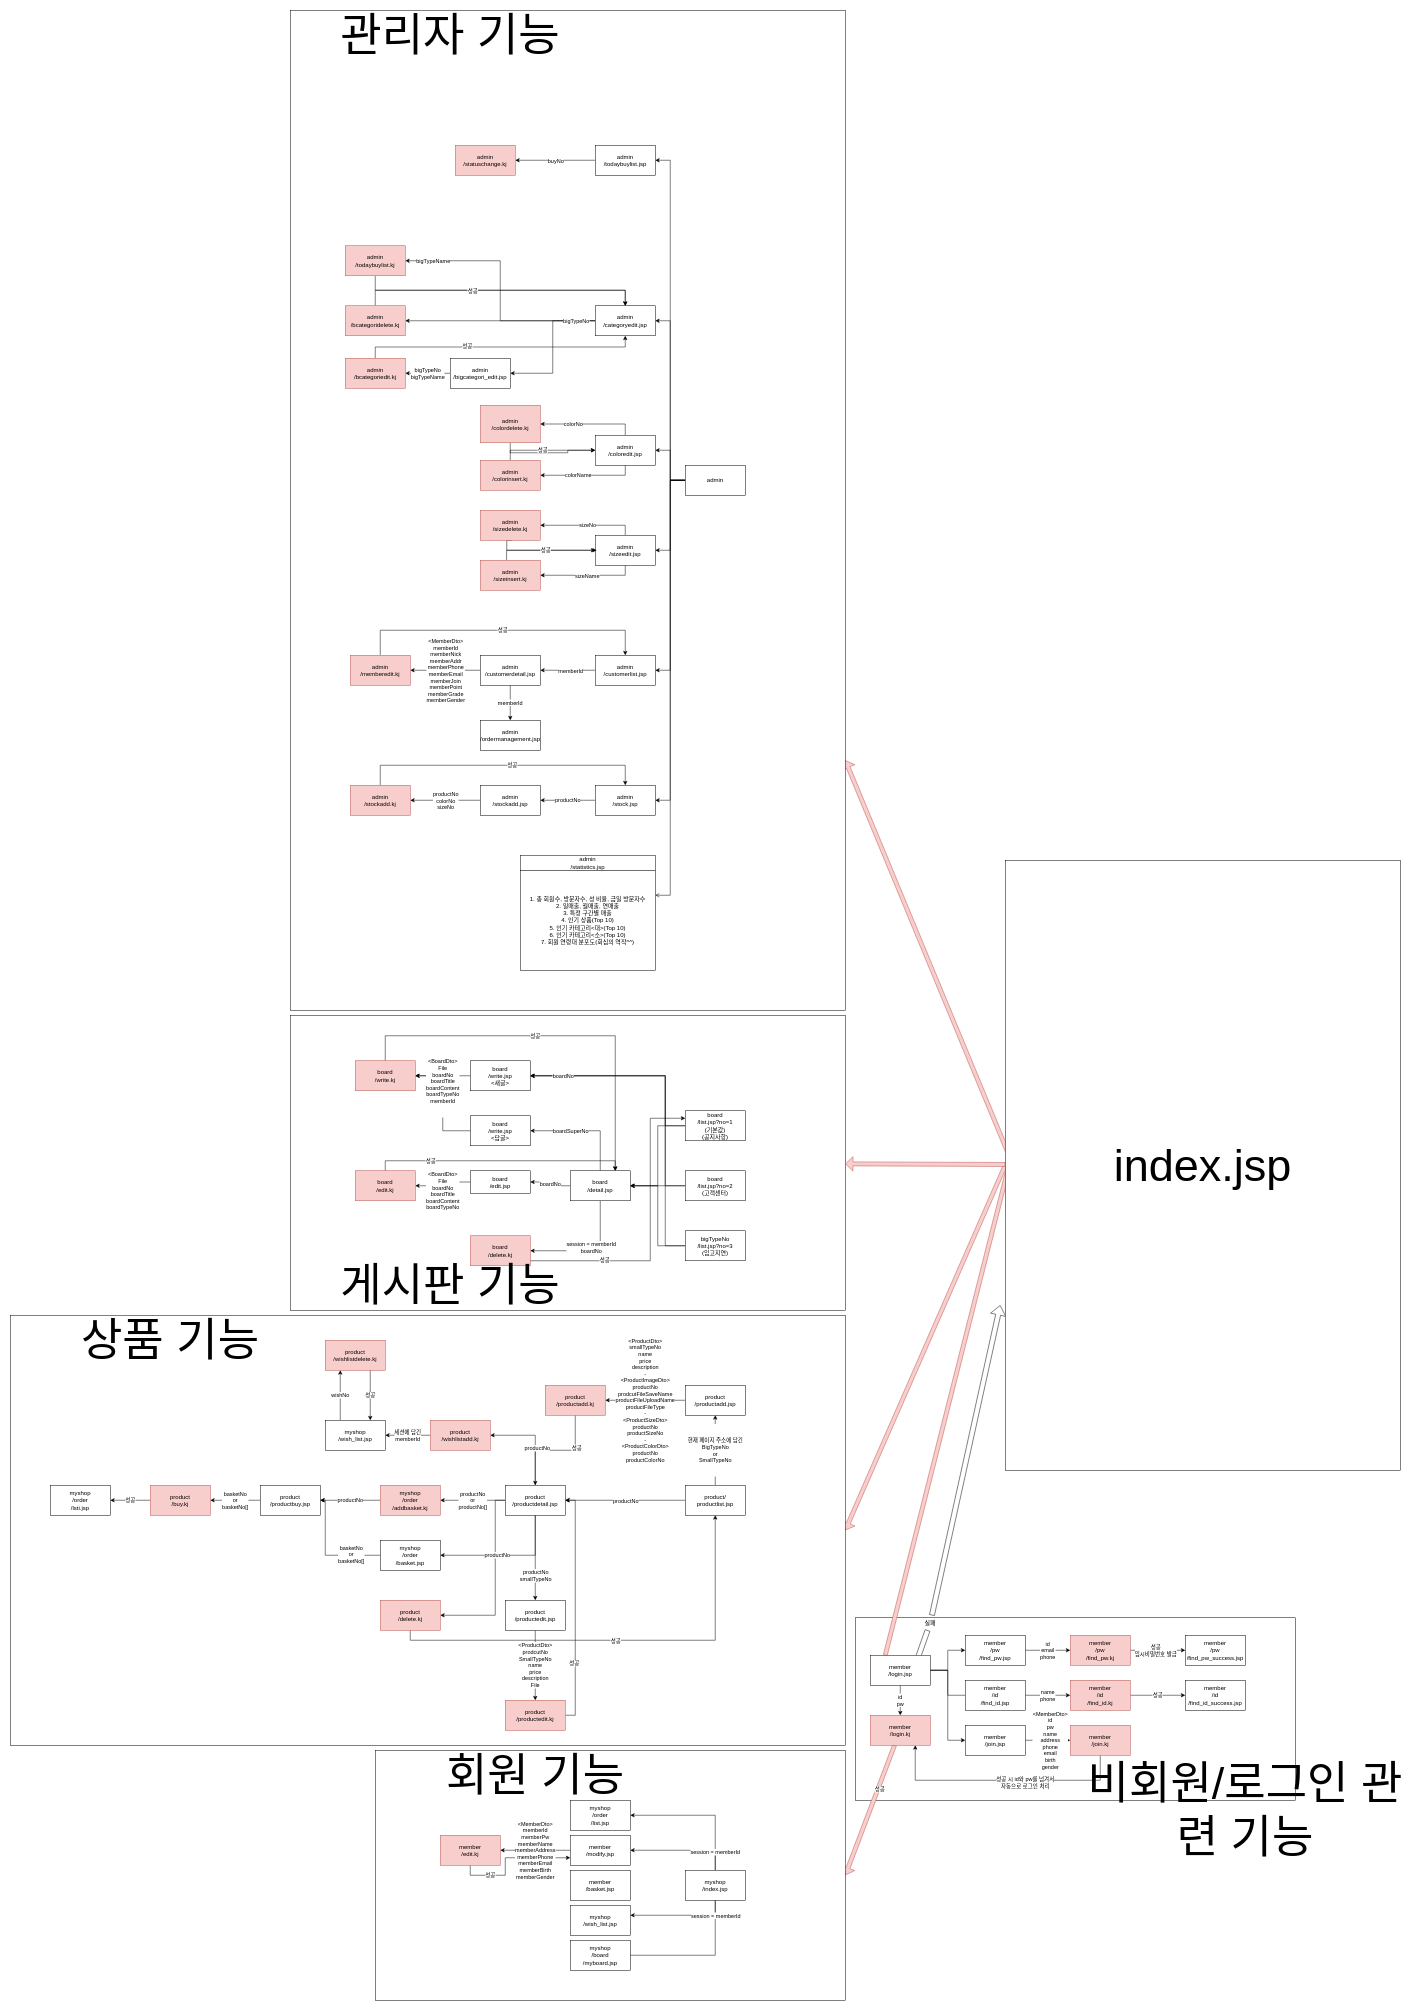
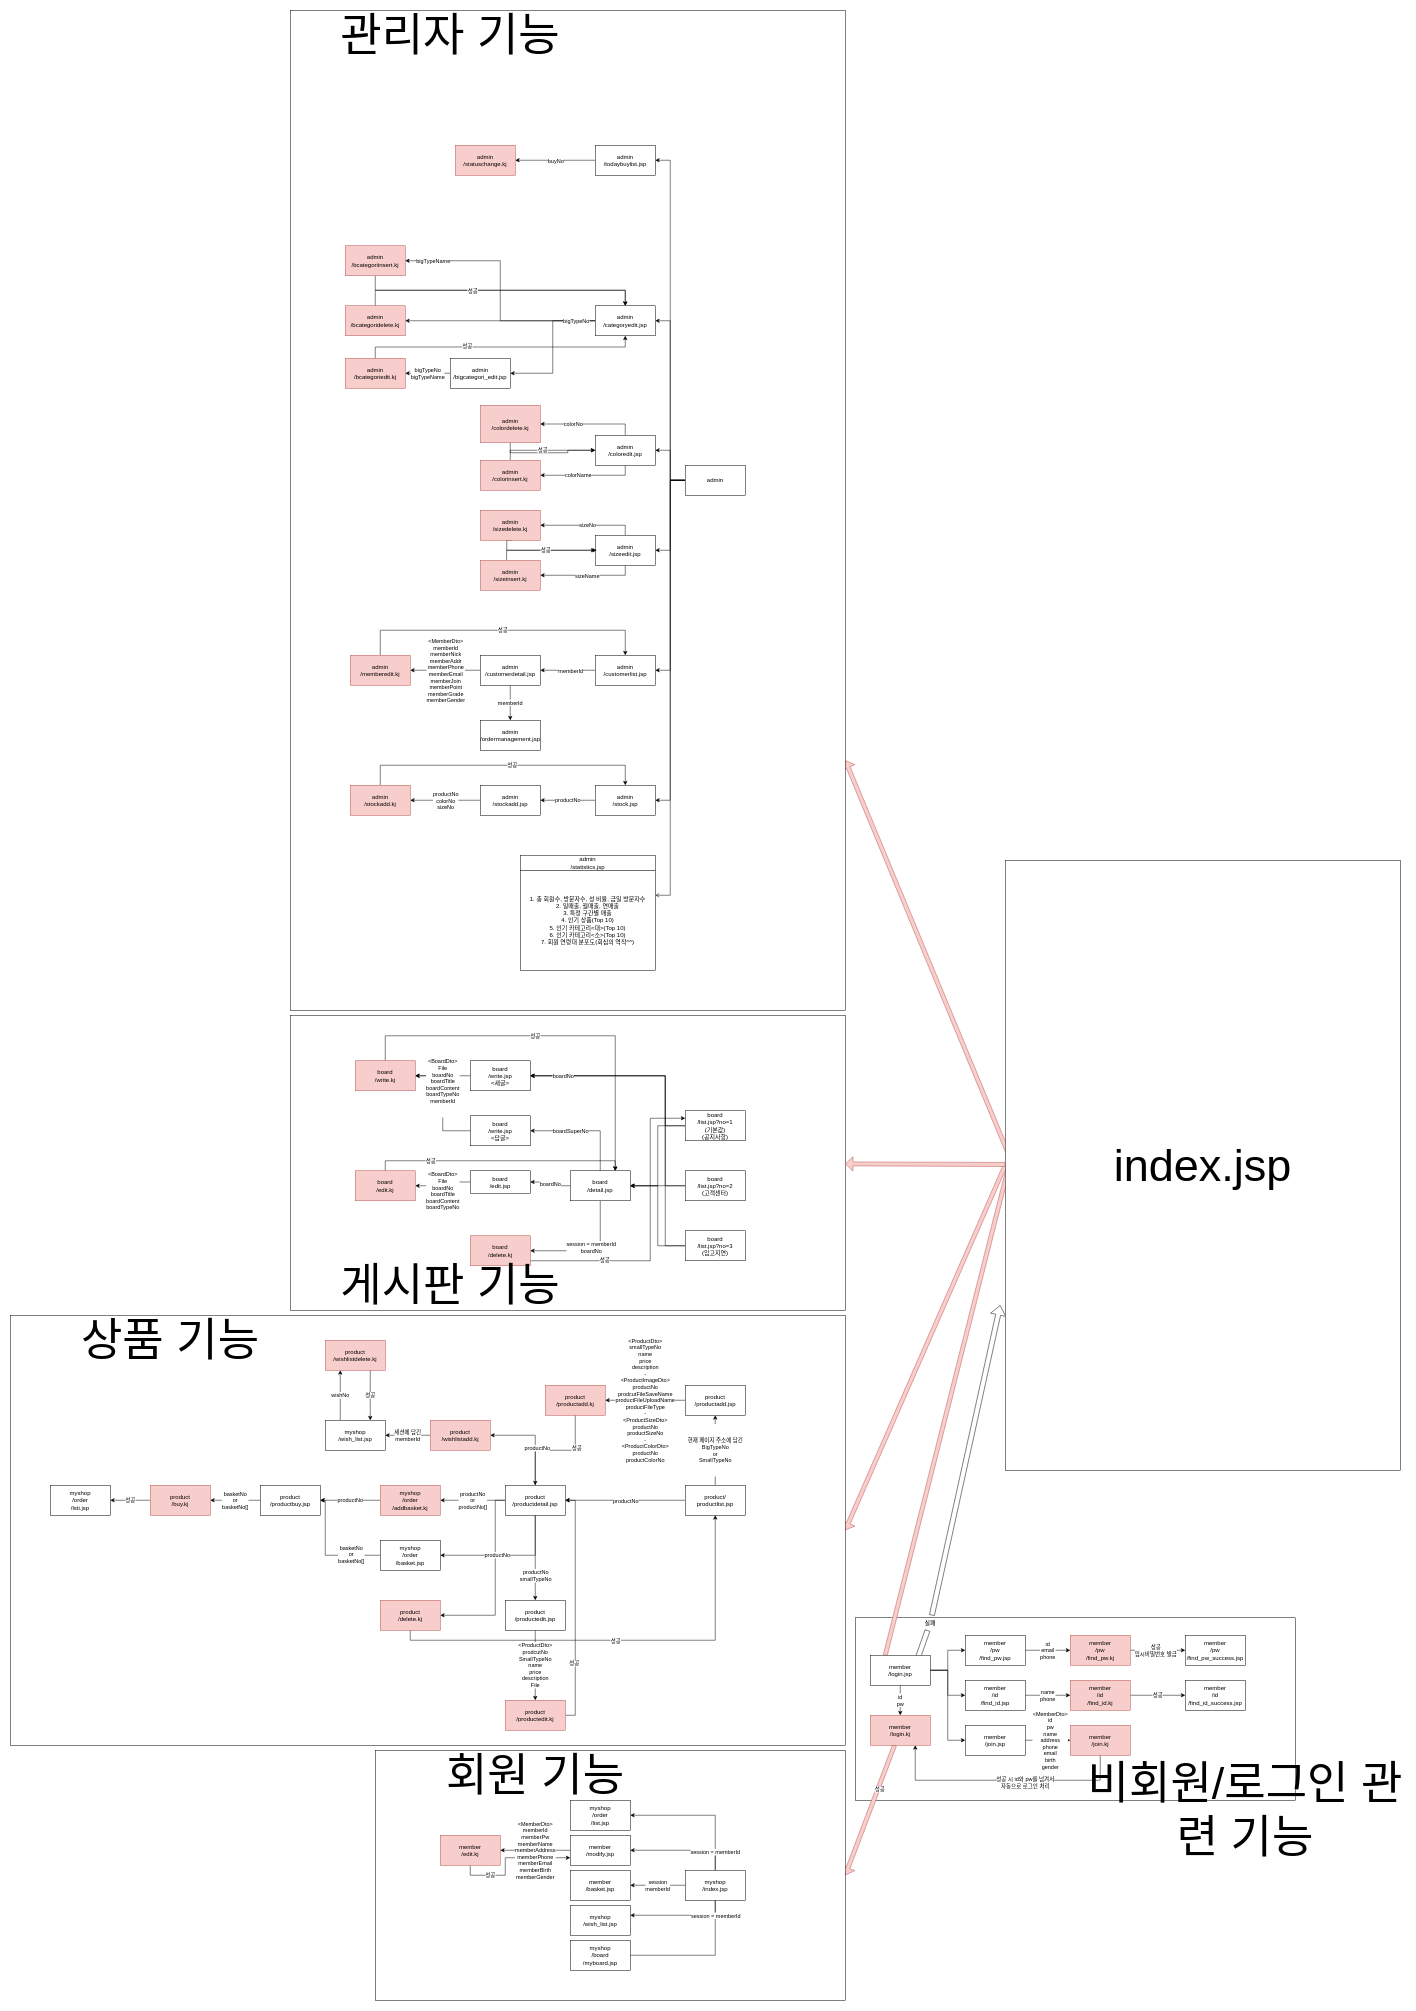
- <mxCell id="63" value="admin&lt;br&gt;/todaybuylist.kj" style="rounded=0;whiteSpace=wrap;html=1;fillColor=#f8cecc;strokeColor=#b85450;" parent="1" vertex="1"><mxGeometry x="690" y="491" width="120" height="60" as="geometry" /></mxCell>
+ <mxCell id="63" value="admin&lt;br&gt;/bcategoriinsert.kj" style="rounded=0;whiteSpace=wrap;html=1;fillColor=#f8cecc;strokeColor=#b85450;" parent="1" vertex="1"><mxGeometry x="690" y="491" width="120" height="60" as="geometry" /></mxCell>
- <mxCell id="144" value="bigTypeNo&lt;br&gt;/list.jsp?no=3&lt;br&gt;(입고지연)" style="rounded=0;whiteSpace=wrap;html=1;" parent="1" vertex="1"><mxGeometry x="1370" y="2461" width="120" height="60" as="geometry" /></mxCell>
+ <mxCell id="144" value="board&lt;br&gt;/list.jsp?no=3&lt;br&gt;(입고지연)" style="rounded=0;whiteSpace=wrap;html=1;" parent="1" vertex="1"><mxGeometry x="1370" y="2461" width="120" height="60" as="geometry" /></mxCell>
- <mxCell id="177" style="edgeStyle=orthogonalEdgeStyle;rounded=0;orthogonalLoop=1;jettySize=auto;html=1;entryX=0;entryY=0.5;entryDx=0;entryDy=0;endArrow=none;" edge="1" parent="1" source="179" target="194"><mxGeometry relative="1" as="geometry" /></mxCell>
+ <mxCell id="177" style="edgeStyle=orthogonalEdgeStyle;rounded=0;orthogonalLoop=1;jettySize=auto;html=1;entryX=0;entryY=0.5;entryDx=0;entryDy=0;" edge="1" parent="1" source="179" target="194"><mxGeometry relative="1" as="geometry" /></mxCell>
+ <mxCell id="20" value="session&lt;br&gt;memberId" style="edgeStyle=orthogonalEdgeStyle;rounded=0;orthogonalLoop=1;jettySize=auto;html=1;" parent="1" source="24" target="92" edge="1"><mxGeometry relative="1" as="geometry" /></mxCell>
